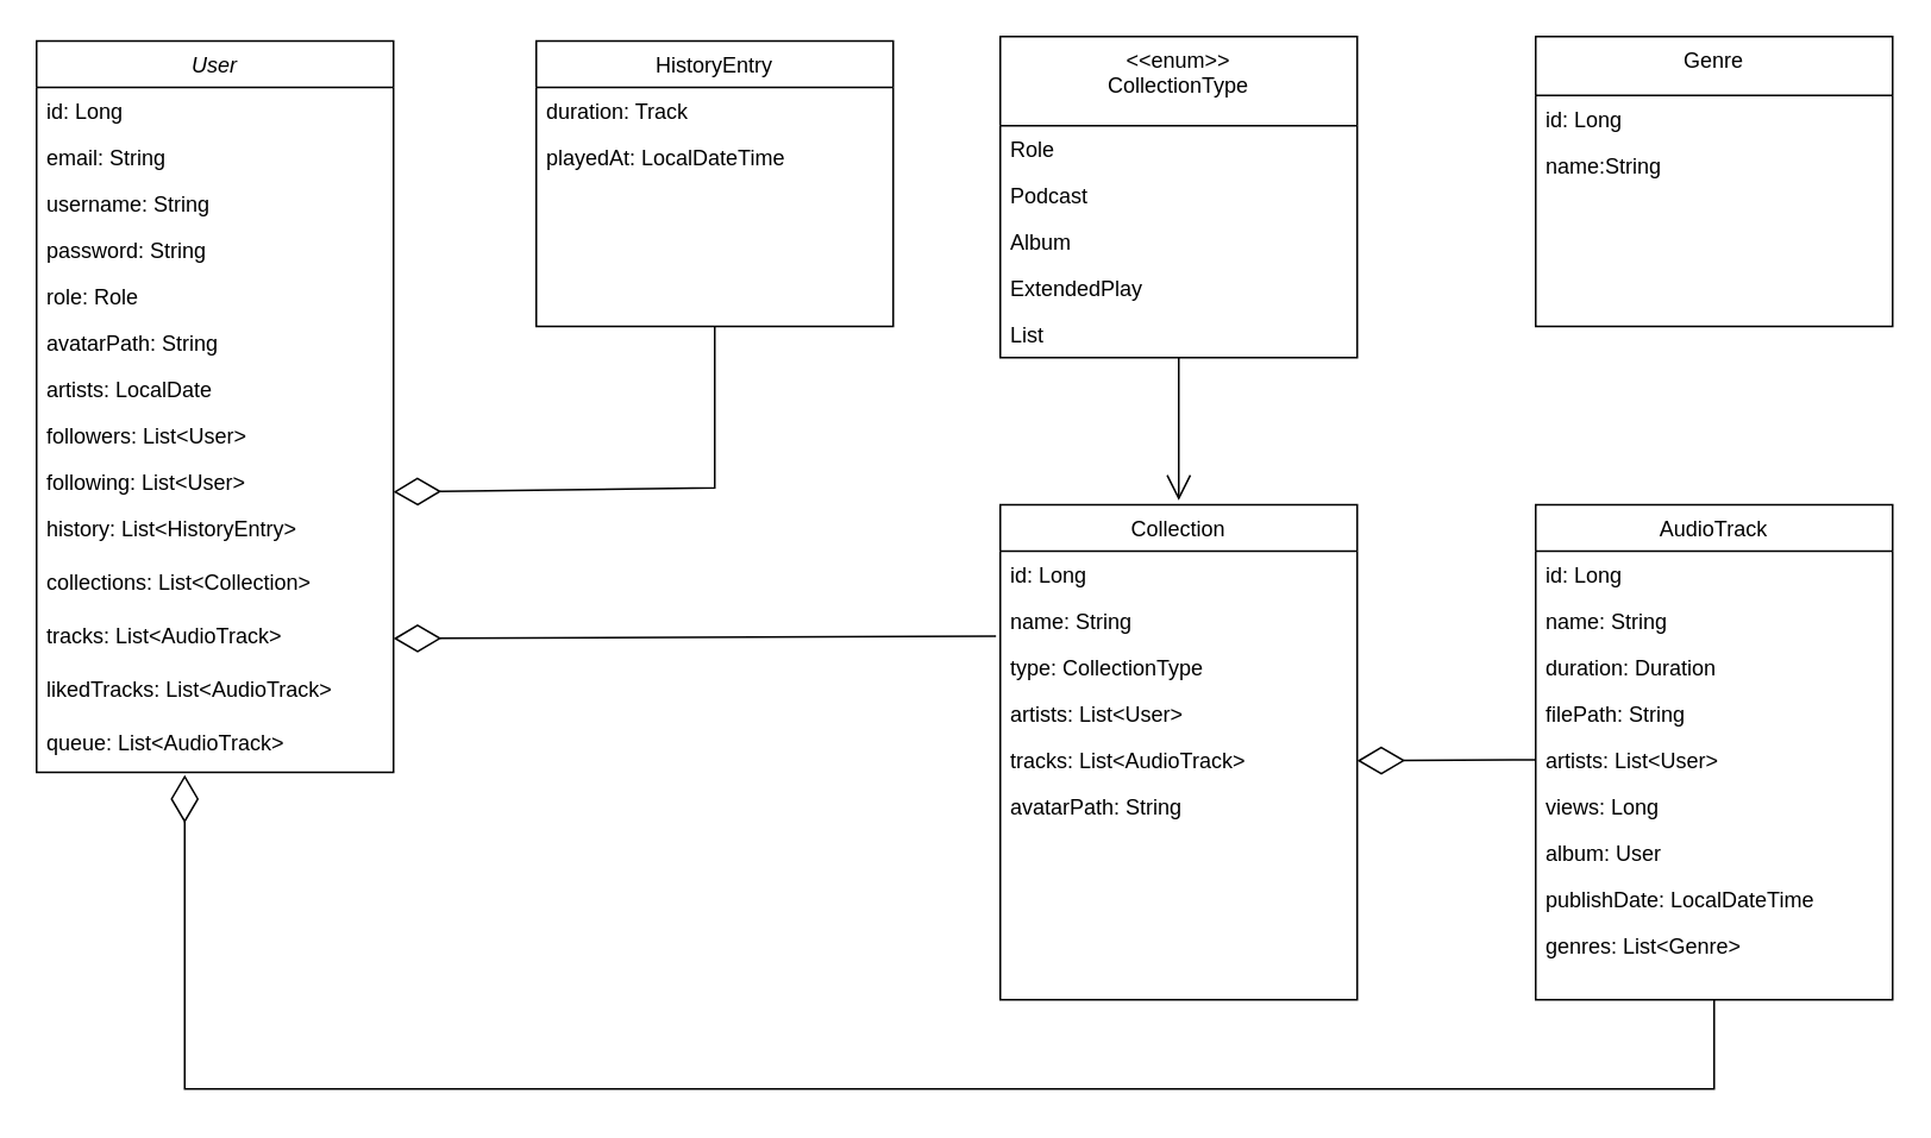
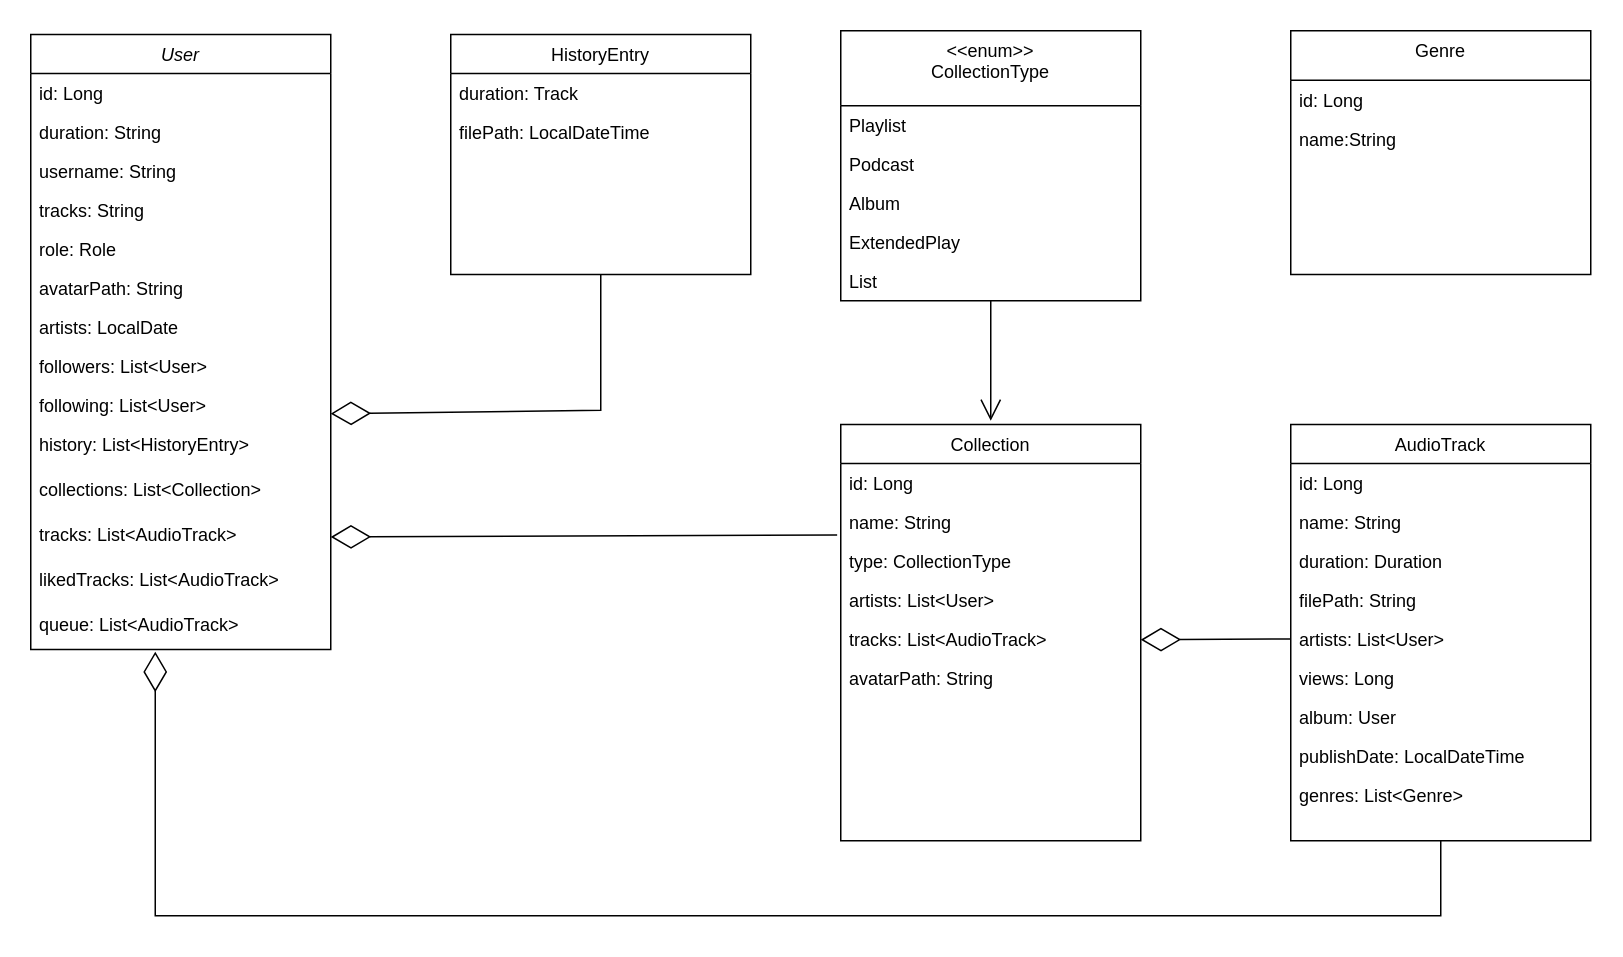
- <mxCell id="38" value="Role" style="text;align=left;verticalAlign=top;spacingLeft=4;spacingRight=4;overflow=hidden;rotatable=0;points=[[0,0.5],[1,0.5]];portConstraint=eastwest;" parent="37" vertex="1"><mxGeometry y="50" width="200" height="26" as="geometry" /></mxCell>
+ <mxCell id="38" value="Playlist" style="text;align=left;verticalAlign=top;spacingLeft=4;spacingRight=4;overflow=hidden;rotatable=0;points=[[0,0.5],[1,0.5]];portConstraint=eastwest;" parent="37" vertex="1"><mxGeometry y="50" width="200" height="26" as="geometry" /></mxCell>
- <mxCell id="4" value="email: String" style="text;align=left;verticalAlign=top;spacingLeft=4;spacingRight=4;overflow=hidden;rotatable=0;points=[[0,0.5],[1,0.5]];portConstraint=eastwest;rounded=0;shadow=0;html=0;" parent="2" vertex="1"><mxGeometry y="52" width="200" height="26" as="geometry" /></mxCell>
+ <mxCell id="4" value="duration: String" style="text;align=left;verticalAlign=top;spacingLeft=4;spacingRight=4;overflow=hidden;rotatable=0;points=[[0,0.5],[1,0.5]];portConstraint=eastwest;rounded=0;shadow=0;html=0;" parent="2" vertex="1"><mxGeometry y="52" width="200" height="26" as="geometry" /></mxCell>
- <mxCell id="36" value="playedAt: LocalDateTime" style="text;align=left;verticalAlign=top;spacingLeft=4;spacingRight=4;overflow=hidden;rotatable=0;points=[[0,0.5],[1,0.5]];portConstraint=eastwest;" parent="34" vertex="1"><mxGeometry y="52" width="200" height="26" as="geometry" /></mxCell>
+ <mxCell id="36" value="filePath: LocalDateTime" style="text;align=left;verticalAlign=top;spacingLeft=4;spacingRight=4;overflow=hidden;rotatable=0;points=[[0,0.5],[1,0.5]];portConstraint=eastwest;" parent="34" vertex="1"><mxGeometry y="52" width="200" height="26" as="geometry" /></mxCell>
- <mxCell id="6" value="password: String" style="text;align=left;verticalAlign=top;spacingLeft=4;spacingRight=4;overflow=hidden;rotatable=0;points=[[0,0.5],[1,0.5]];portConstraint=eastwest;rounded=0;shadow=0;html=0;" parent="2" vertex="1"><mxGeometry y="104" width="200" height="26" as="geometry" /></mxCell>
+ <mxCell id="6" value="tracks: String" style="text;align=left;verticalAlign=top;spacingLeft=4;spacingRight=4;overflow=hidden;rotatable=0;points=[[0,0.5],[1,0.5]];portConstraint=eastwest;rounded=0;shadow=0;html=0;" parent="2" vertex="1"><mxGeometry y="104" width="200" height="26" as="geometry" /></mxCell>
